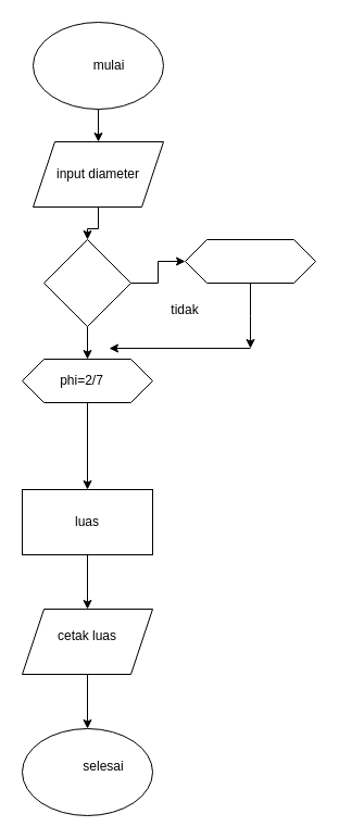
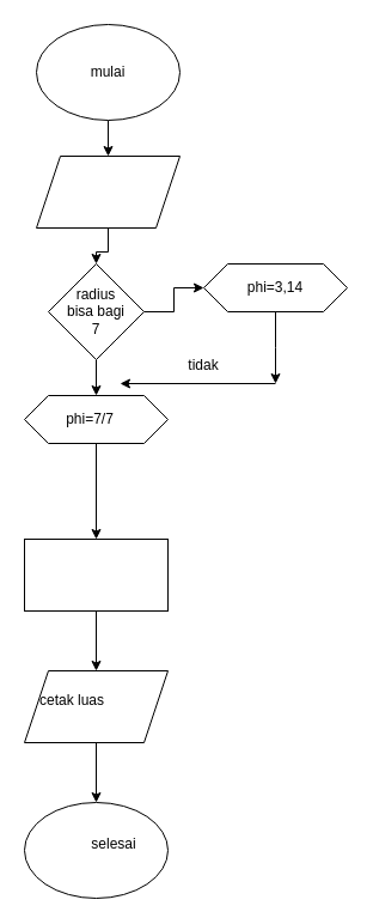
- <mxCell id="18" value="mulai" style="text;strokeColor=none;align=center;fillColor=none;html=1;verticalAlign=middle;whiteSpace=wrap;rounded=0;" vertex="1" parent="1"><mxGeometry x="70" y="45" width="60" height="30" as="geometry" /></mxCell>
+ <mxCell id="18" value="mulai" style="text;strokeColor=none;align=center;fillColor=none;html=1;verticalAlign=middle;whiteSpace=wrap;rounded=0;" vertex="1" parent="1"><mxGeometry x="60" y="45" width="60" height="30" as="geometry" /></mxCell>
- <mxCell id="22" value="input diameter" style="text;strokeColor=none;align=center;fillColor=none;html=1;verticalAlign=middle;whiteSpace=wrap;rounded=0;" vertex="1" parent="1"><mxGeometry x="30" y="145" width="120" height="30" as="geometry" /></mxCell>
+ <mxCell id="24" value="&lt;div&gt;phi=3,14&lt;/div&gt;" style="text;strokeColor=none;align=center;fillColor=none;html=1;verticalAlign=middle;whiteSpace=wrap;rounded=0;" vertex="1" parent="1"><mxGeometry x="200" y="225" width="60" height="30" as="geometry" /></mxCell>
+ <mxCell id="23" value="radius bisa bagi 7" style="text;strokeColor=none;align=center;fillColor=none;html=1;verticalAlign=middle;whiteSpace=wrap;rounded=0;" vertex="1" parent="1"><mxGeometry x="50" y="240" width="60" height="40" as="geometry" /></mxCell>
- <mxCell id="25" value="tidak" style="text;strokeColor=none;align=center;fillColor=none;html=1;verticalAlign=middle;whiteSpace=wrap;rounded=0;" vertex="1" parent="1"><mxGeometry x="140" y="270" width="60" height="30" as="geometry" /></mxCell>
+ <mxCell id="25" value="tidak" style="text;strokeColor=none;align=center;fillColor=none;html=1;verticalAlign=middle;whiteSpace=wrap;rounded=0;" vertex="1" parent="1"><mxGeometry x="140" y="290" width="60" height="30" as="geometry" /></mxCell>
- <mxCell id="26" value="phi=2/7" style="text;strokeColor=none;align=center;fillColor=none;html=1;verticalAlign=middle;whiteSpace=wrap;rounded=0;" vertex="1" parent="1"><mxGeometry x="45" y="335" width="60" height="30" as="geometry" /></mxCell>
+ <mxCell id="26" value="phi=7/7" style="text;strokeColor=none;align=center;fillColor=none;html=1;verticalAlign=middle;whiteSpace=wrap;rounded=0;" vertex="1" parent="1"><mxGeometry x="45" y="335" width="60" height="30" as="geometry" /></mxCell>
- <mxCell id="27" value="luas" style="text;strokeColor=none;align=center;fillColor=none;html=1;verticalAlign=middle;whiteSpace=wrap;rounded=0;" vertex="1" parent="1"><mxGeometry x="50" y="465" width="60" height="30" as="geometry" /></mxCell>
- <mxCell id="28" value="cetak luas" style="text;strokeColor=none;align=center;fillColor=none;html=1;verticalAlign=middle;whiteSpace=wrap;rounded=0;" vertex="1" parent="1"><mxGeometry x="50" y="570" width="60" height="30" as="geometry" /></mxCell>
+ <mxCell id="28" value="cetak luas" style="text;strokeColor=none;align=center;fillColor=none;html=1;verticalAlign=middle;whiteSpace=wrap;rounded=0;" vertex="1" parent="1"><mxGeometry x="30" y="570" width="60" height="30" as="geometry" /></mxCell>
